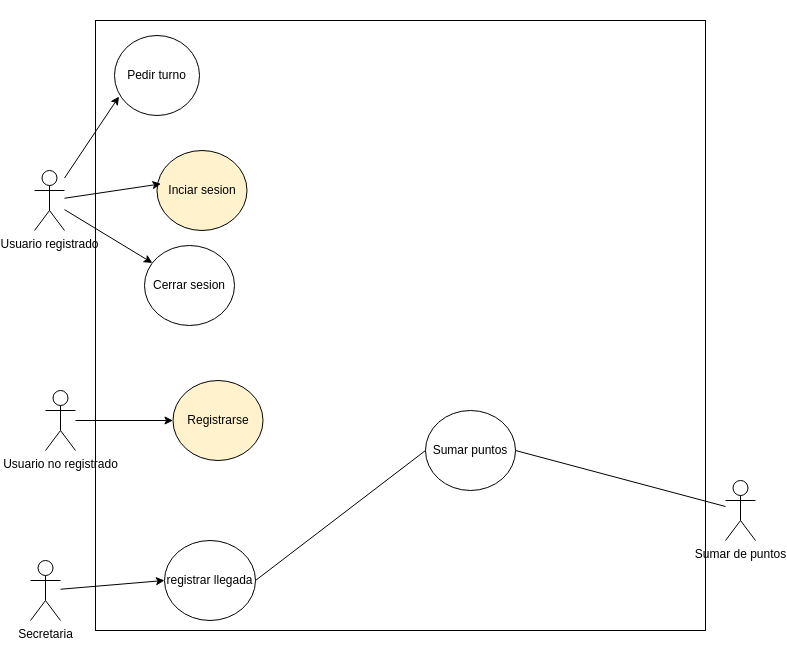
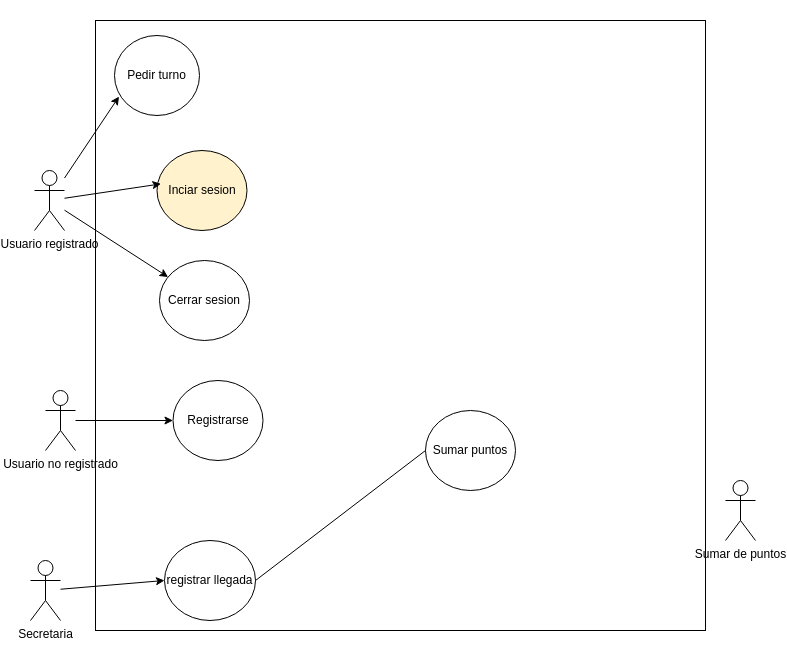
- <mxCell id="6" value="Cerrar sesion" style="ellipse;whiteSpace=wrap;html=1;" vertex="1" parent="1"><mxGeometry x="134" y="245" width="90" height="80" as="geometry" /></mxCell>
+ <mxCell id="6" value="Cerrar sesion" style="ellipse;whiteSpace=wrap;html=1;" vertex="1" parent="1"><mxGeometry x="149" y="260" width="90" height="80" as="geometry" /></mxCell>
- <mxCell id="4" value="Registrarse" style="ellipse;whiteSpace=wrap;html=1;fillColor=#fff2cc;" vertex="1" parent="1"><mxGeometry x="162.5" y="380" width="90" height="80" as="geometry" /></mxCell>
+ <mxCell id="4" value="Registrarse" style="ellipse;whiteSpace=wrap;html=1;" vertex="1" parent="1"><mxGeometry x="162.5" y="380" width="90" height="80" as="geometry" /></mxCell>
- <mxCell id="13" value="" style="endArrow=none;html=1;rounded=0;entryX=1;entryY=0.5;entryDx=0;entryDy=0;" edge="1" parent="1" source="11" target="12"><mxGeometry width="50" height="50" relative="1" as="geometry"><mxPoint x="475" y="560" as="sourcePoint" /><mxPoint x="525" y="510" as="targetPoint" /></mxGeometry></mxCell>
